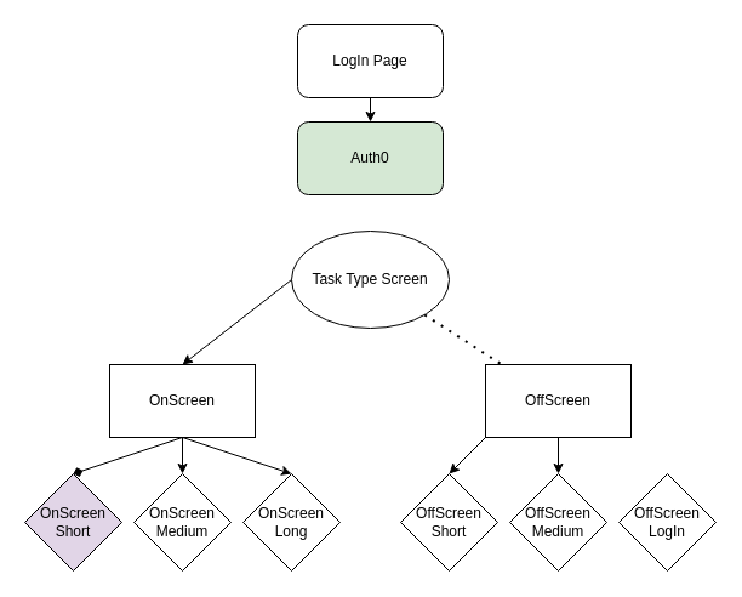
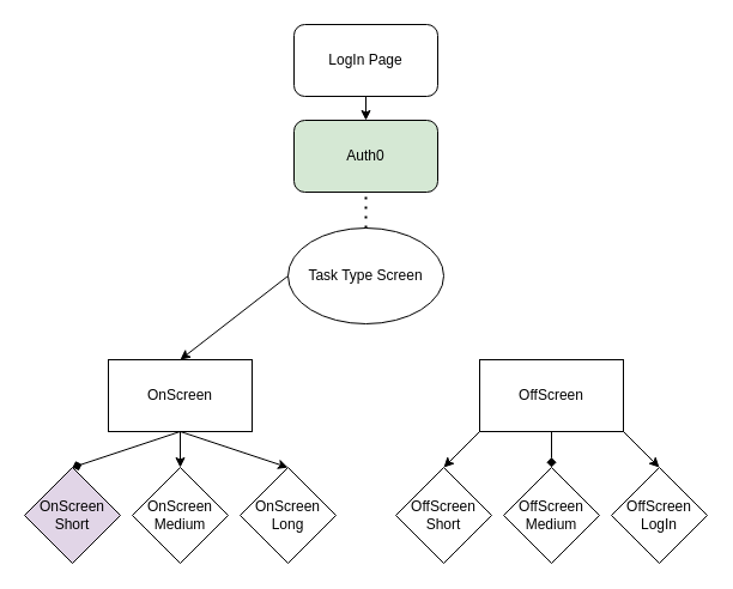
- <mxCell id="21" value="" style="endArrow=none;dashed=1;html=1;dashPattern=1 3;strokeWidth=2;" parent="1" source="4" target="3" edge="1"><mxGeometry width="50" height="50" relative="1" as="geometry"><mxPoint x="270" y="300" as="sourcePoint" /><mxPoint x="320" y="250" as="targetPoint" /></mxGeometry></mxCell>
+ <mxCell id="21" value="" style="endArrow=none;dashed=1;html=1;dashPattern=1 3;strokeWidth=2;entryX=0.5;entryY=1;entryDx=0;entryDy=0;" parent="1" source="4" target="19" edge="1"><mxGeometry width="50" height="50" relative="1" as="geometry"><mxPoint x="270" y="300" as="sourcePoint" /><mxPoint x="320" y="250" as="targetPoint" /></mxGeometry></mxCell>
+ <mxCell id="17" value="" style="endArrow=classic;html=1;entryX=0.5;entryY=0;entryDx=0;entryDy=0;exitX=1;exitY=1;exitDx=0;exitDy=0;" parent="1" source="3" target="10" edge="1"><mxGeometry width="50" height="50" relative="1" as="geometry"><mxPoint x="420" y="380" as="sourcePoint" /><mxPoint x="390" y="410" as="targetPoint" /></mxGeometry></mxCell>
- <mxCell id="16" value="" style="endArrow=classic;html=1;entryX=0.5;entryY=0;entryDx=0;entryDy=0;exitX=0.5;exitY=1;exitDx=0;exitDy=0;" parent="1" source="3" target="9" edge="1"><mxGeometry width="50" height="50" relative="1" as="geometry"><mxPoint x="410" y="370" as="sourcePoint" /><mxPoint x="380" y="400" as="targetPoint" /></mxGeometry></mxCell>
+ <mxCell id="16" value="" style="endArrow=diamond;html=1;entryX=0.5;entryY=0;entryDx=0;entryDy=0;exitX=0.5;exitY=1;exitDx=0;exitDy=0;" parent="1" source="3" target="9" edge="1"><mxGeometry width="50" height="50" relative="1" as="geometry"><mxPoint x="410" y="370" as="sourcePoint" /><mxPoint x="380" y="400" as="targetPoint" /></mxGeometry></mxCell>
